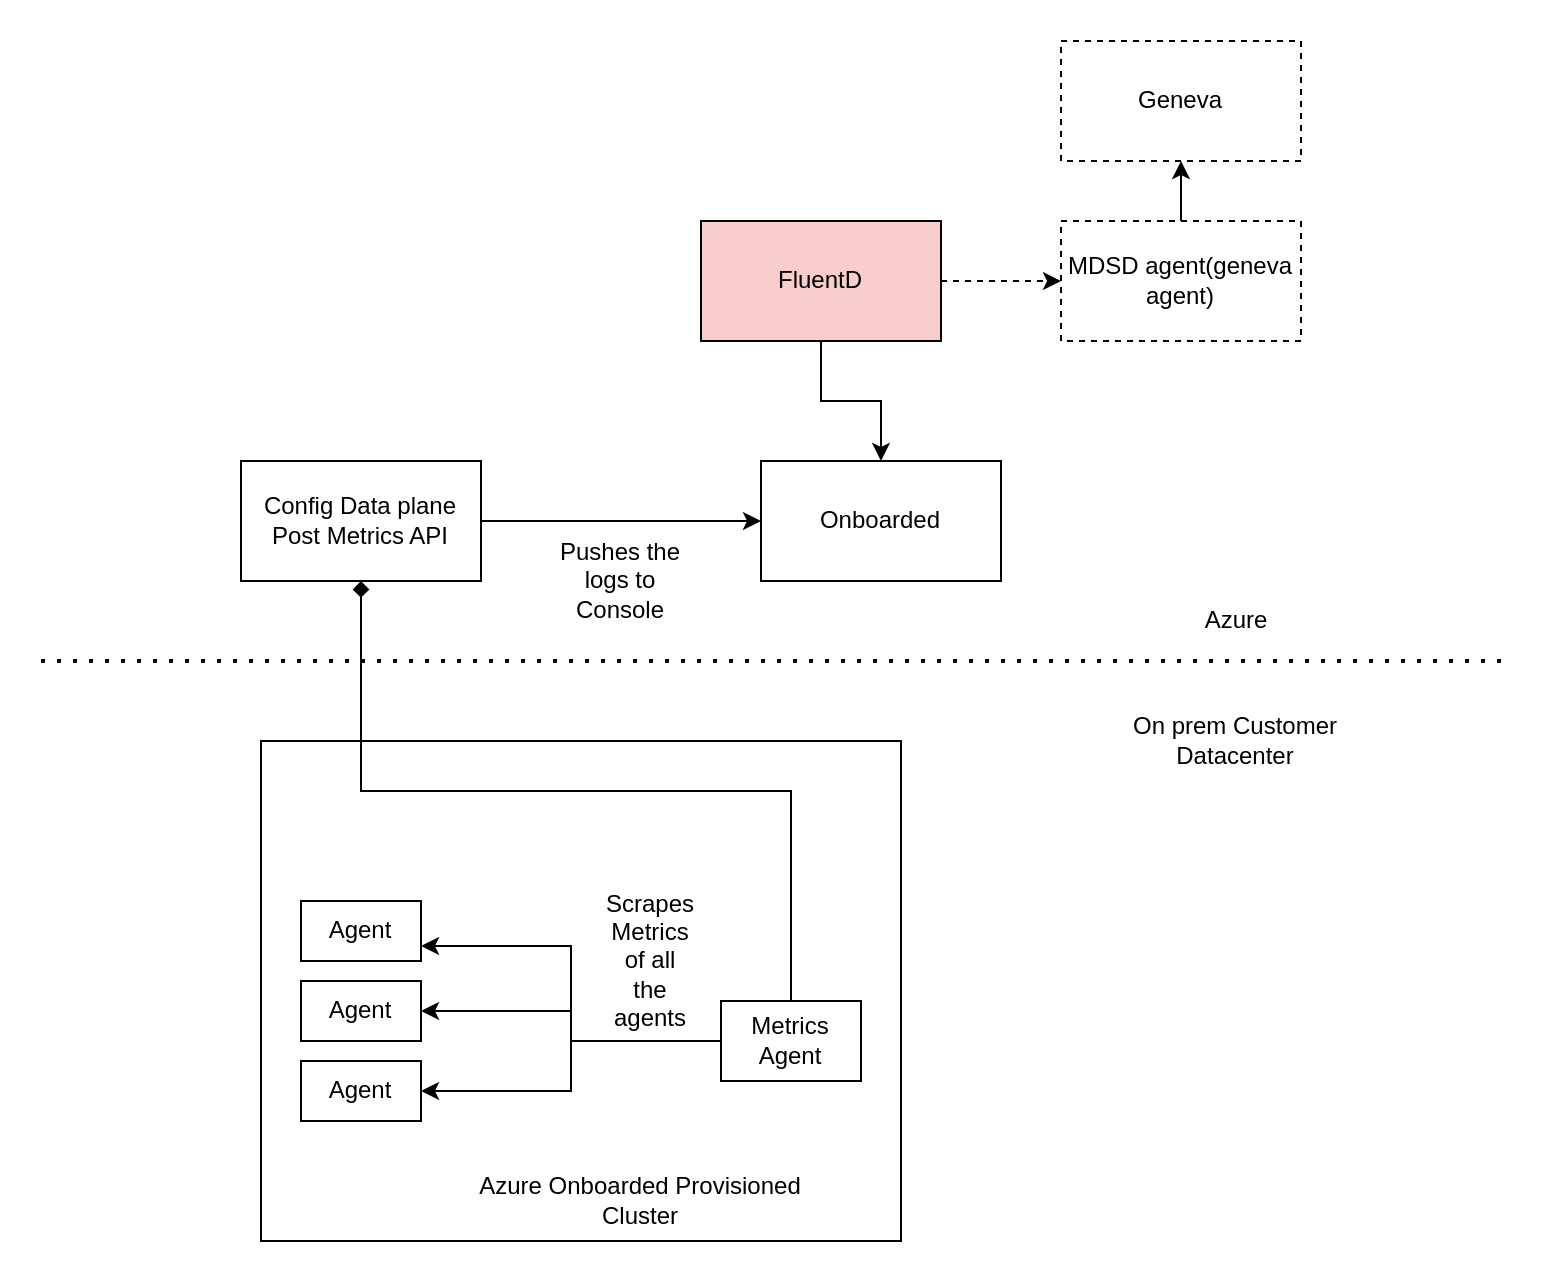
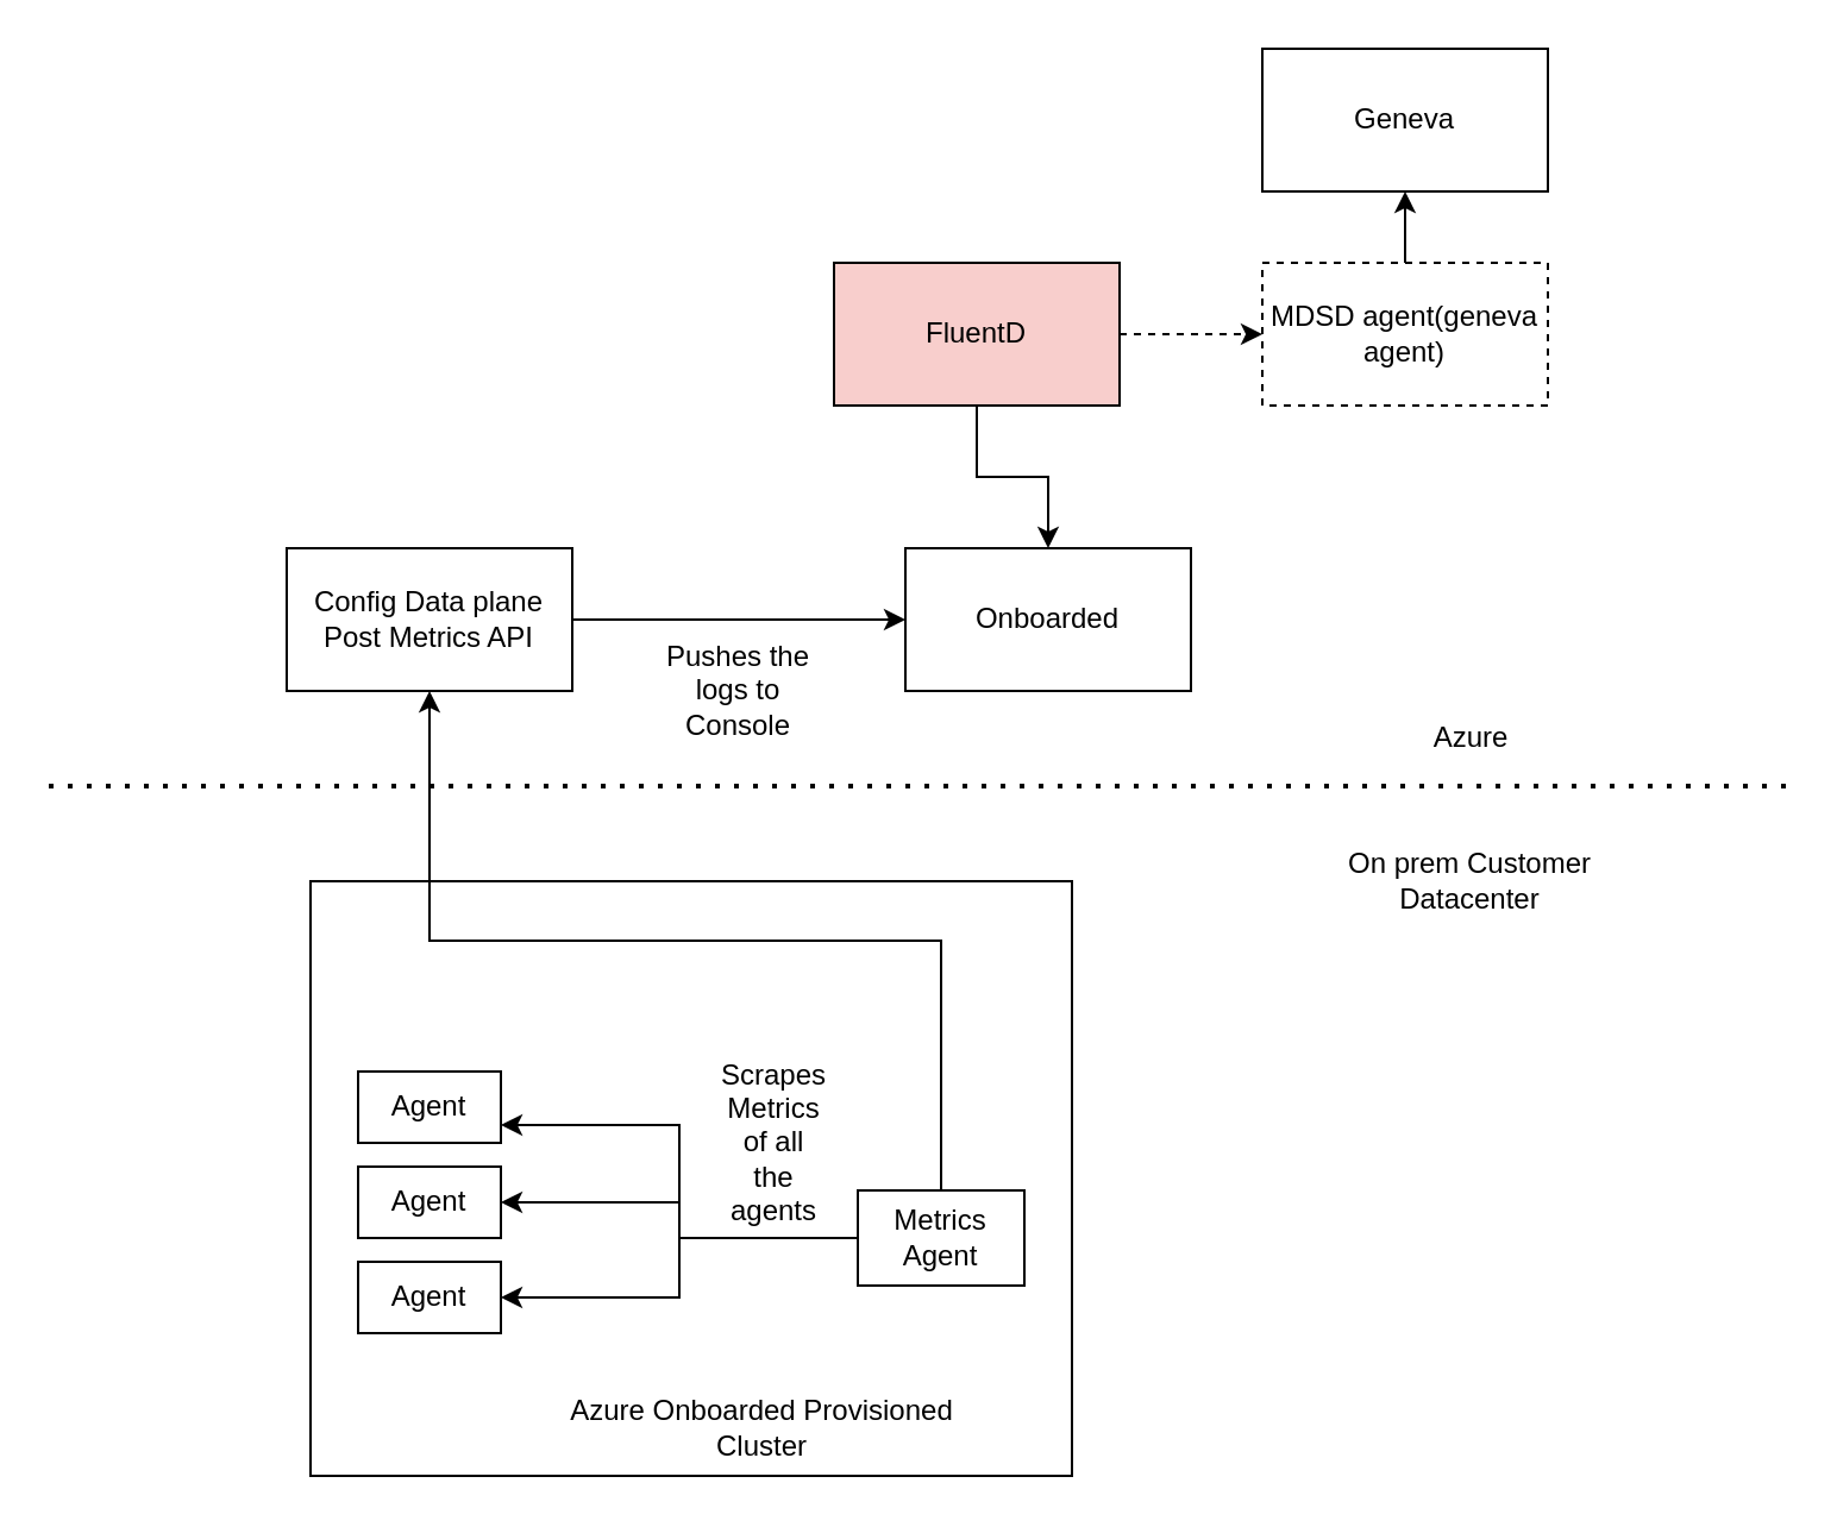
- <mxCell id="20" value="Geneva" style="rounded=0;whiteSpace=wrap;html=1;dashed=1;" vertex="1" parent="1"><mxGeometry x="530" y="20" width="120" height="60" as="geometry" /></mxCell>
+ <mxCell id="20" value="Geneva" style="rounded=0;whiteSpace=wrap;html=1;" vertex="1" parent="1"><mxGeometry x="530" y="20" width="120" height="60" as="geometry" /></mxCell>
- <mxCell id="3" style="edgeStyle=orthogonalEdgeStyle;rounded=0;orthogonalLoop=1;jettySize=auto;html=1;exitX=0.5;exitY=0;exitDx=0;exitDy=0;endArrow=diamond;" edge="1" parent="1" source="7" target="12"><mxGeometry relative="1" as="geometry" /></mxCell>
+ <mxCell id="3" style="edgeStyle=orthogonalEdgeStyle;rounded=0;orthogonalLoop=1;jettySize=auto;html=1;exitX=0.5;exitY=0;exitDx=0;exitDy=0;" edge="1" parent="1" source="7" target="12"><mxGeometry relative="1" as="geometry" /></mxCell>
